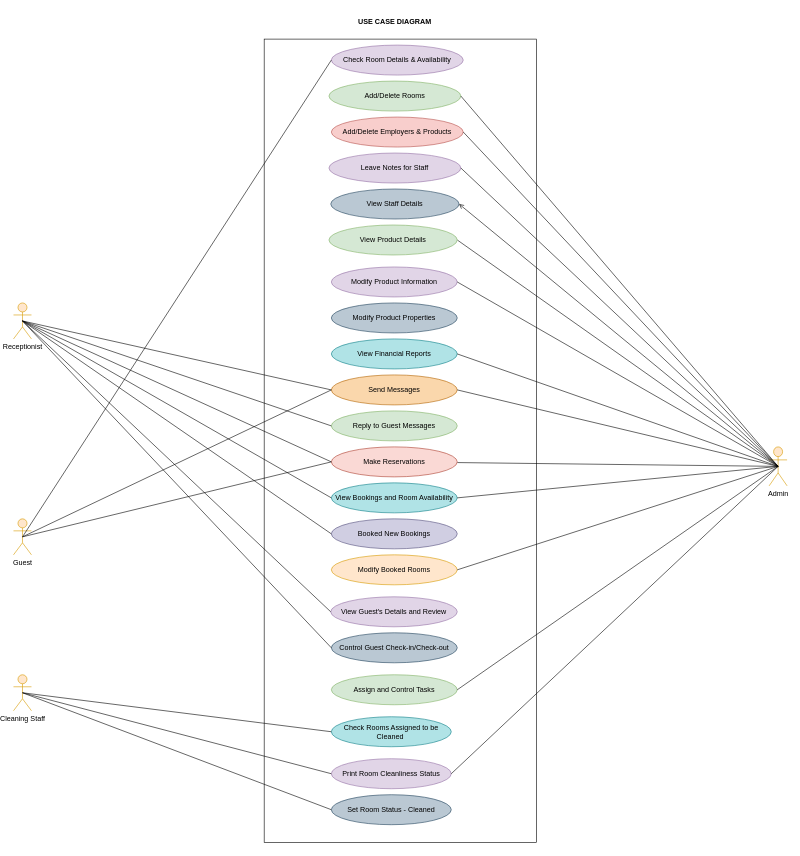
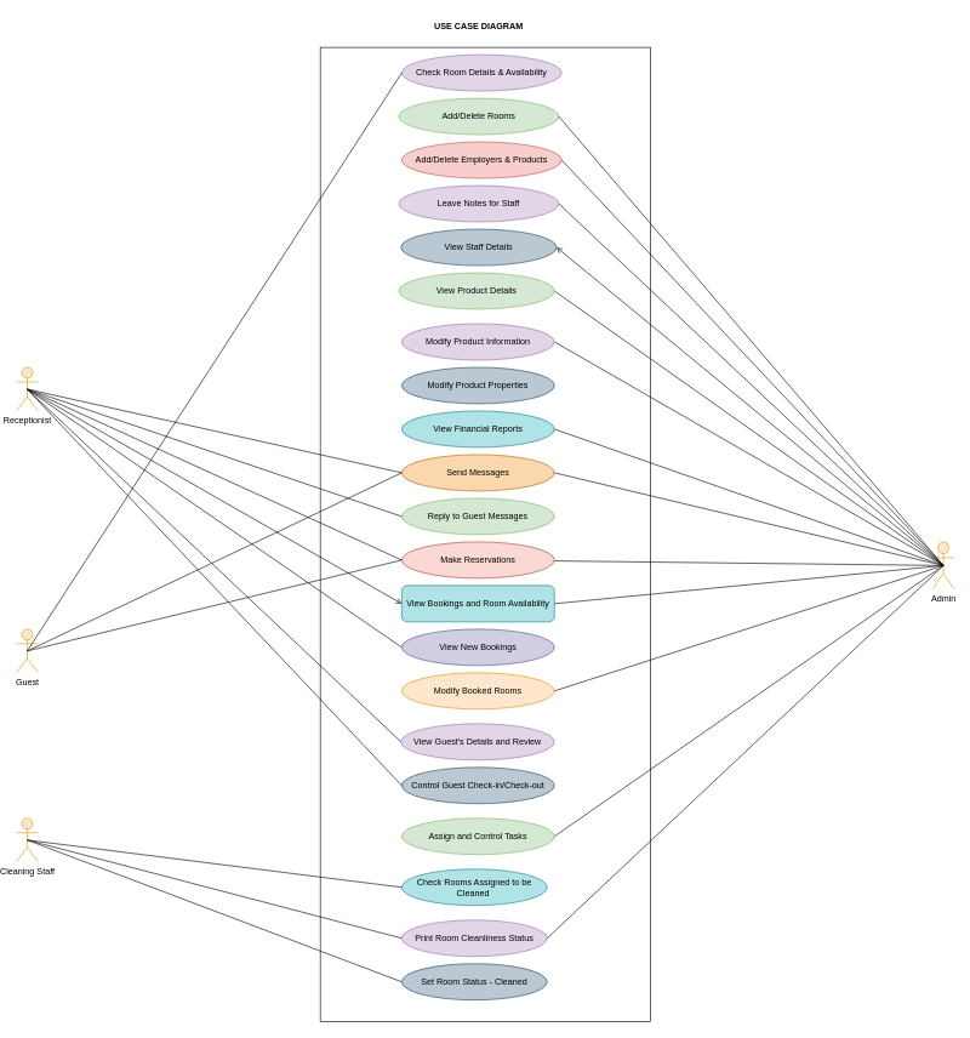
- <mxCell id="44" value="" style="endArrow=none;html=1;rounded=0;entryX=0;entryY=0.5;entryDx=0;entryDy=0;exitX=0.5;exitY=0.5;exitDx=0;exitDy=0;exitPerimeter=0;" edge="1" parent="1" source="38" target="23"><mxGeometry width="50" height="50" relative="1" as="geometry"><mxPoint x="450" y="604" as="sourcePoint" /><mxPoint x="500" y="554" as="targetPoint" /></mxGeometry></mxCell>
+ <mxCell id="44" value="" style="endArrow=open;html=1;rounded=0;entryX=0;entryY=0.5;entryDx=0;entryDy=0;exitX=0.5;exitY=0.5;exitDx=0;exitDy=0;exitPerimeter=0;" edge="1" parent="1" source="38" target="23"><mxGeometry width="50" height="50" relative="1" as="geometry"><mxPoint x="450" y="604" as="sourcePoint" /><mxPoint x="500" y="554" as="targetPoint" /></mxGeometry></mxCell>
- <mxCell id="23" value="View Bookings and Room Availability" style="ellipse;whiteSpace=wrap;html=1;fillColor=#b0e3e6;strokeColor=#0e8088;" parent="1" vertex="1"><mxGeometry x="550" y="804" width="210" height="50" as="geometry" /></mxCell>
+ <mxCell id="23" value="View Bookings and Room Availability" style="whiteSpace=wrap;html=1;fillColor=#b0e3e6;strokeColor=#0e8088;rounded=1;" parent="1" vertex="1"><mxGeometry x="550" y="804" width="210" height="50" as="geometry" /></mxCell>
- <mxCell id="29" value="Booked New Bookings" style="ellipse;whiteSpace=wrap;html=1;fillColor=#d0cee2;strokeColor=#56517e;" parent="1" vertex="1"><mxGeometry x="550" y="864" width="210" height="50" as="geometry" /></mxCell>
+ <mxCell id="29" value="View New Bookings" style="ellipse;whiteSpace=wrap;html=1;fillColor=#d0cee2;strokeColor=#56517e;" parent="1" vertex="1"><mxGeometry x="550" y="864" width="210" height="50" as="geometry" /></mxCell>
